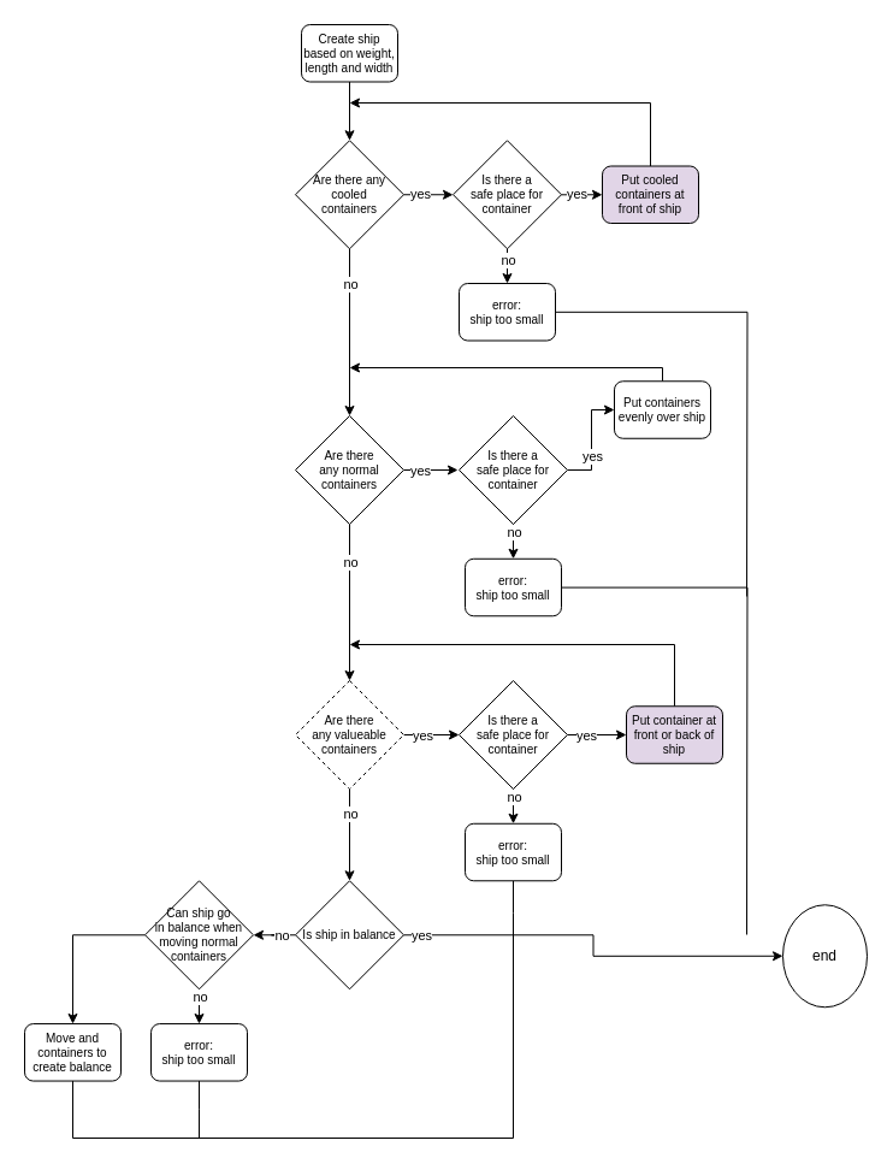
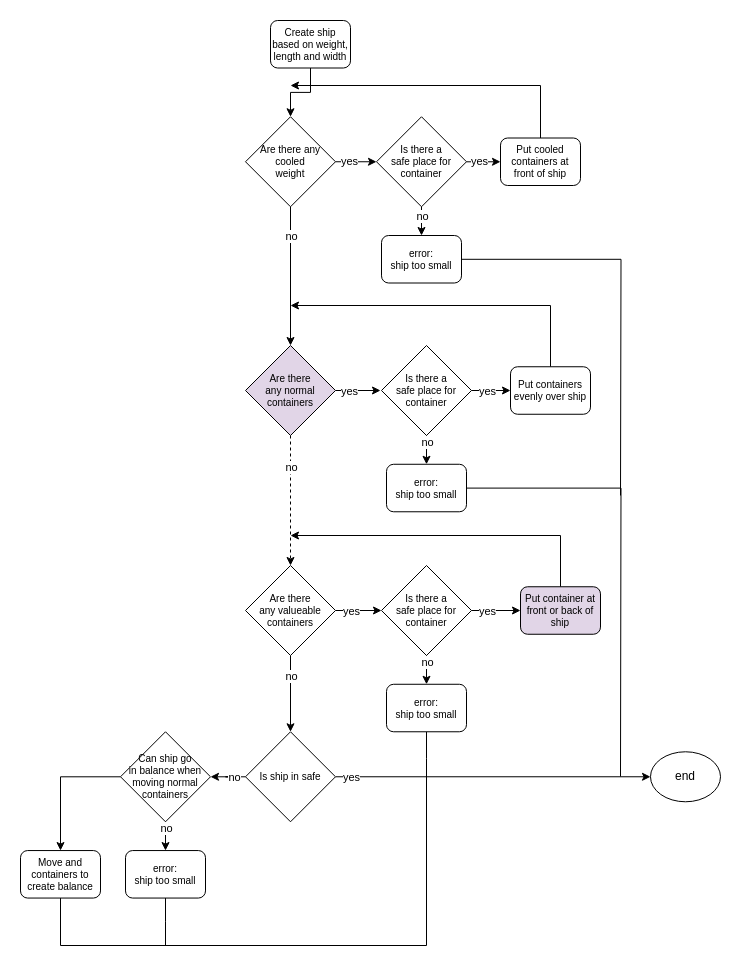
- <mxCell id="3" value="Create ship based on weight, length and width" style="rounded=1;whiteSpace=wrap;html=1;fontSize=10;" vertex="1" parent="1"><mxGeometry x="250" y="20" width="80" height="47.5" as="geometry" /></mxCell>
+ <mxCell id="3" value="Create ship based on weight, length and width" style="rounded=1;whiteSpace=wrap;html=1;fontSize=10;" vertex="1" parent="1"><mxGeometry x="270" y="20" width="80" height="47.5" as="geometry" /></mxCell>
- <mxCell id="8" value="Are there any cooled &lt;br&gt;containers" style="rhombus;whiteSpace=wrap;html=1;fontSize=10;" vertex="1" parent="1"><mxGeometry x="245" y="116.25" width="90" height="90" as="geometry" /></mxCell>
+ <mxCell id="8" value="Are there any cooled &lt;br&gt;weight" style="rhombus;whiteSpace=wrap;html=1;fontSize=10;" vertex="1" parent="1"><mxGeometry x="245" y="116.25" width="90" height="90" as="geometry" /></mxCell>
- <mxCell id="10" value="Put cooled containers at front of ship" style="rounded=1;whiteSpace=wrap;html=1;fontSize=10;fillColor=#e1d5e7;" vertex="1" parent="1"><mxGeometry x="500" y="137.5" width="80" height="47.5" as="geometry" /></mxCell>
+ <mxCell id="10" value="Put cooled containers at front of ship" style="rounded=1;whiteSpace=wrap;html=1;fontSize=10;" vertex="1" parent="1"><mxGeometry x="500" y="137.5" width="80" height="47.5" as="geometry" /></mxCell>
- <mxCell id="27" value="Put containers evenly over ship" style="rounded=1;whiteSpace=wrap;html=1;fontSize=10;" vertex="1" parent="1"><mxGeometry x="510" y="316.25" width="80" height="47.5" as="geometry" /></mxCell>
+ <mxCell id="27" value="Put containers evenly over ship" style="rounded=1;whiteSpace=wrap;html=1;fontSize=10;" vertex="1" parent="1"><mxGeometry x="510" y="366.25" width="80" height="47.5" as="geometry" /></mxCell>
- <mxCell id="22" value="Are there &lt;br&gt;any normal &lt;br&gt;containers" style="rhombus;whiteSpace=wrap;html=1;fontSize=10;" vertex="1" parent="1"><mxGeometry x="245" y="345" width="90" height="90" as="geometry" /></mxCell>
+ <mxCell id="22" value="Are there &lt;br&gt;any normal &lt;br&gt;containers" style="rhombus;whiteSpace=wrap;html=1;fontSize=10;fillColor=#e1d5e7;" vertex="1" parent="1"><mxGeometry x="245" y="345" width="90" height="90" as="geometry" /></mxCell>
- <mxCell id="20" style="edgeStyle=orthogonalEdgeStyle;rounded=0;orthogonalLoop=1;jettySize=auto;html=1;entryX=0.5;entryY=0;entryDx=0;entryDy=0;" edge="1" parent="1" source="22" target="36"><mxGeometry relative="1" as="geometry"><mxPoint x="290" y="495" as="targetPoint" /></mxGeometry></mxCell>
+ <mxCell id="20" style="edgeStyle=orthogonalEdgeStyle;rounded=0;orthogonalLoop=1;jettySize=auto;html=1;entryX=0.5;entryY=0;entryDx=0;entryDy=0;dashed=1;" edge="1" parent="1" source="22" target="36"><mxGeometry relative="1" as="geometry"><mxPoint x="290" y="495" as="targetPoint" /></mxGeometry></mxCell>
- <mxCell id="36" value="Are there &lt;br&gt;any valueable&lt;br&gt;containers" style="rhombus;whiteSpace=wrap;html=1;fontSize=10;dashed=1;" vertex="1" parent="1"><mxGeometry x="245" y="565" width="90" height="90" as="geometry" /></mxCell>
+ <mxCell id="36" value="Are there &lt;br&gt;any valueable&lt;br&gt;containers" style="rhombus;whiteSpace=wrap;html=1;fontSize=10;" vertex="1" parent="1"><mxGeometry x="245" y="565" width="90" height="90" as="geometry" /></mxCell>
- <mxCell id="51" value="Is ship in balance" style="rhombus;whiteSpace=wrap;html=1;fontSize=10;" vertex="1" parent="1"><mxGeometry x="245" y="731.28" width="90" height="90" as="geometry" /></mxCell>
+ <mxCell id="51" value="Is ship in safe" style="rhombus;whiteSpace=wrap;html=1;fontSize=10;" vertex="1" parent="1"><mxGeometry x="245" y="731.28" width="90" height="90" as="geometry" /></mxCell>
- <mxCell id="46" value="end" style="ellipse;whiteSpace=wrap;html=1;" vertex="1" parent="1"><mxGeometry x="650" y="751.28" width="70" height="85" as="geometry" /></mxCell>
+ <mxCell id="46" value="end" style="ellipse;whiteSpace=wrap;html=1;" vertex="1" parent="1"><mxGeometry x="650" y="751.28" width="70" height="50" as="geometry" /></mxCell>
